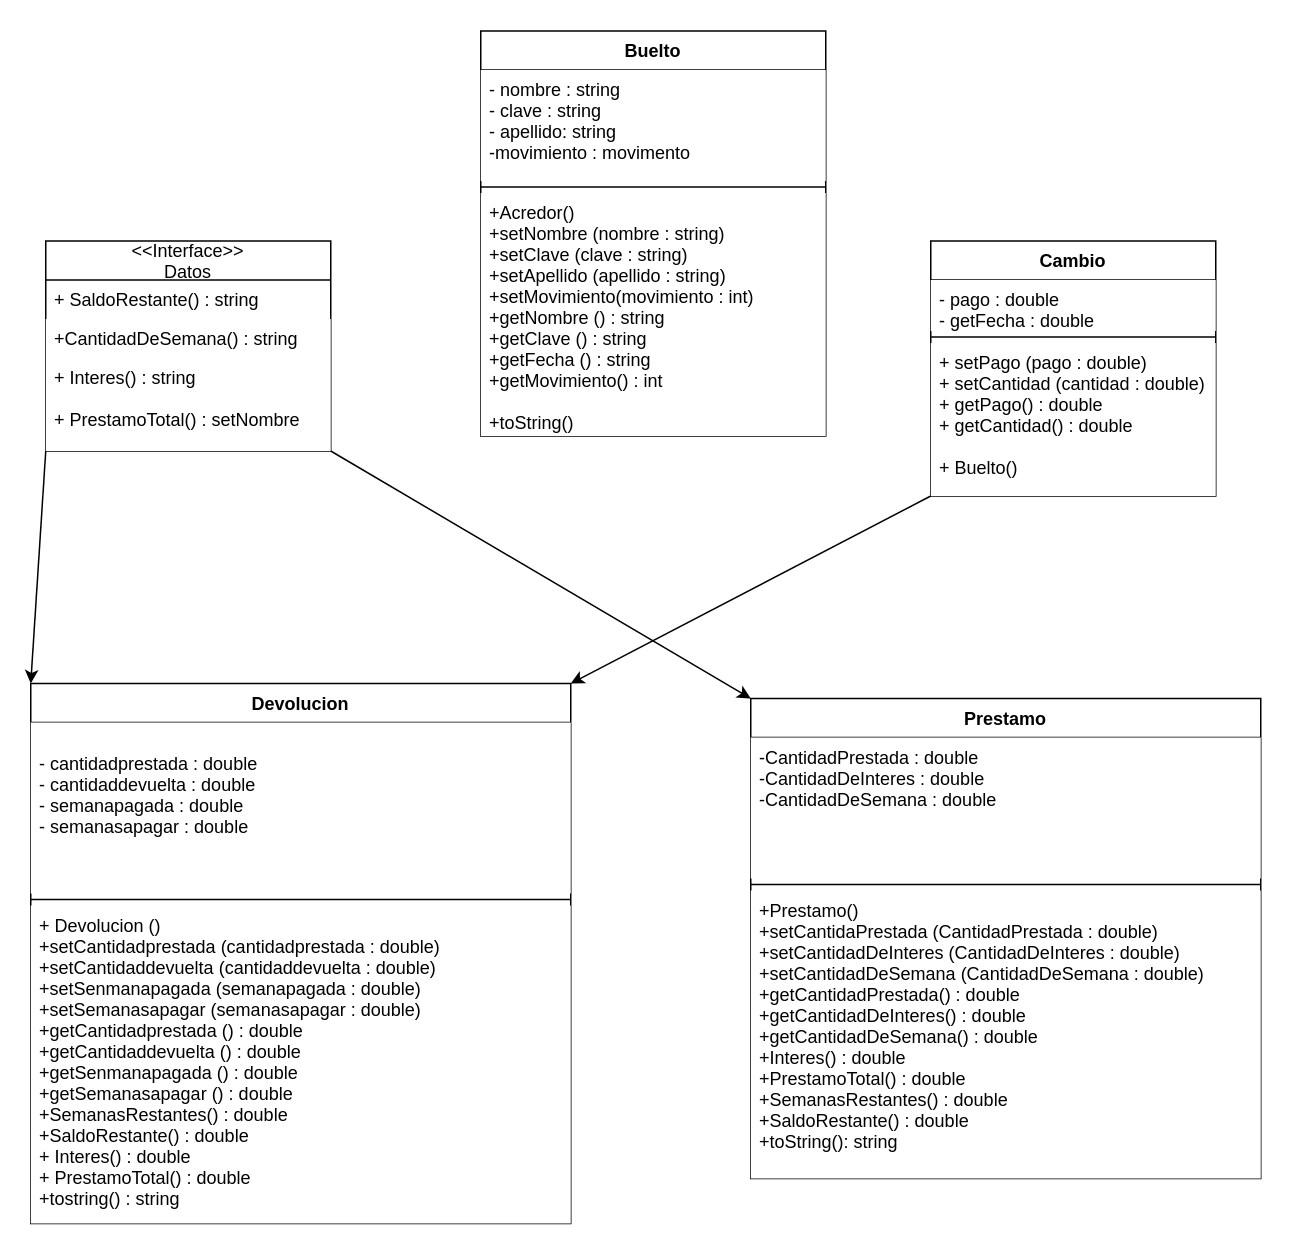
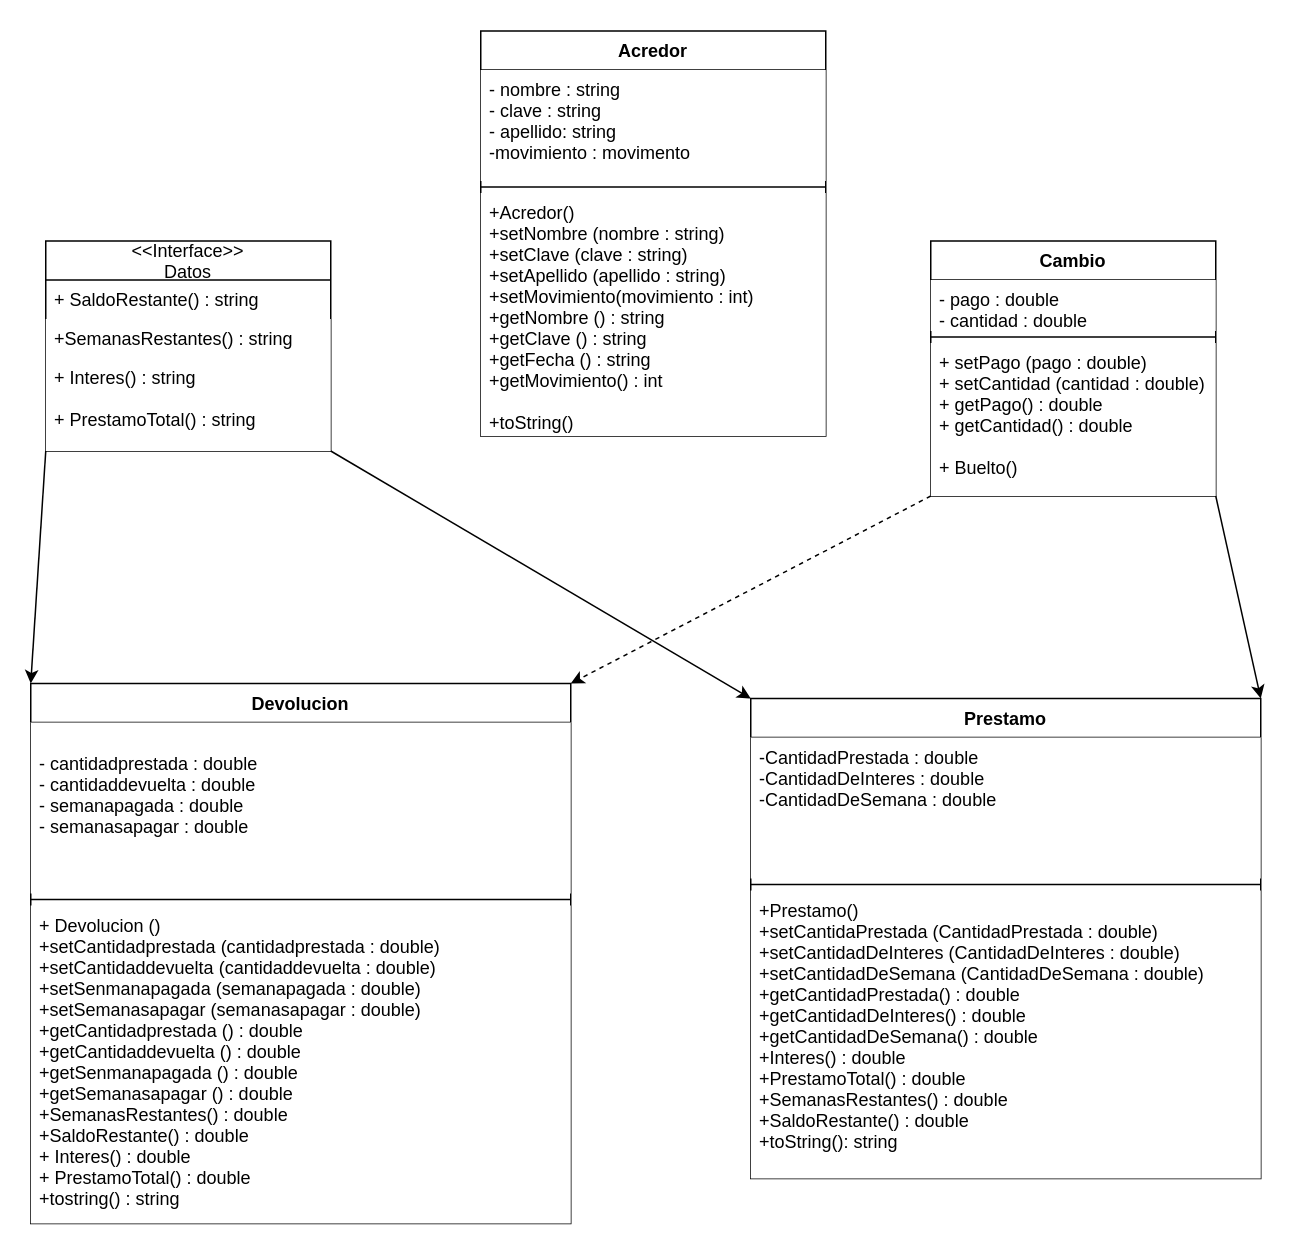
- <mxCell id="6" value="Buelto" style="swimlane;fontStyle=1;align=center;verticalAlign=top;childLayout=stackLayout;horizontal=1;startSize=26;horizontalStack=0;resizeParent=1;resizeParentMax=0;resizeLast=0;collapsible=1;marginBottom=0;" parent="1" vertex="1"><mxGeometry x="320" y="20" width="230" height="270" as="geometry" /></mxCell>
+ <mxCell id="6" value="Acredor" style="swimlane;fontStyle=1;align=center;verticalAlign=top;childLayout=stackLayout;horizontal=1;startSize=26;horizontalStack=0;resizeParent=1;resizeParentMax=0;resizeLast=0;collapsible=1;marginBottom=0;" parent="1" vertex="1"><mxGeometry x="320" y="20" width="230" height="270" as="geometry" /></mxCell>
- <mxCell id="23" value="- pago : double&#10;- getFecha : double" style="text;strokeColor=none;fillColor=default;align=left;verticalAlign=top;spacingLeft=4;spacingRight=4;overflow=hidden;rotatable=0;points=[[0,0.5],[1,0.5]];portConstraint=eastwest;" vertex="1" parent="22"><mxGeometry y="26" width="190" height="34" as="geometry" /></mxCell>
+ <mxCell id="23" value="- pago : double&#10;- cantidad : double" style="text;strokeColor=none;fillColor=default;align=left;verticalAlign=top;spacingLeft=4;spacingRight=4;overflow=hidden;rotatable=0;points=[[0,0.5],[1,0.5]];portConstraint=eastwest;" vertex="1" parent="22"><mxGeometry y="26" width="190" height="34" as="geometry" /></mxCell>
- <mxCell id="18" value="+CantidadDeSemana() : string" style="text;strokeColor=none;fillColor=default;align=left;verticalAlign=top;spacingLeft=4;spacingRight=4;overflow=hidden;rotatable=0;points=[[0,0.5],[1,0.5]];portConstraint=eastwest;" parent="16" vertex="1"><mxGeometry y="52" width="190" height="26" as="geometry" /></mxCell>
+ <mxCell id="18" value="+SemanasRestantes() : string" style="text;strokeColor=none;fillColor=default;align=left;verticalAlign=top;spacingLeft=4;spacingRight=4;overflow=hidden;rotatable=0;points=[[0,0.5],[1,0.5]];portConstraint=eastwest;" parent="16" vertex="1"><mxGeometry y="52" width="190" height="26" as="geometry" /></mxCell>
- <mxCell id="19" value="+ Interes() : string&#10;&#10;+ PrestamoTotal() : setNombre" style="text;strokeColor=none;fillColor=default;align=left;verticalAlign=top;spacingLeft=4;spacingRight=4;overflow=hidden;rotatable=0;points=[[0,0.5],[1,0.5]];portConstraint=eastwest;" parent="16" vertex="1"><mxGeometry y="78" width="190" height="62" as="geometry" /></mxCell>
+ <mxCell id="19" value="+ Interes() : string&#10;&#10;+ PrestamoTotal() : string" style="text;strokeColor=none;fillColor=default;align=left;verticalAlign=top;spacingLeft=4;spacingRight=4;overflow=hidden;rotatable=0;points=[[0,0.5],[1,0.5]];portConstraint=eastwest;" parent="16" vertex="1"><mxGeometry y="78" width="190" height="62" as="geometry" /></mxCell>
- <mxCell id="20" style="edgeStyle=none;html=1;exitX=0;exitY=1;exitDx=0;exitDy=0;entryX=1;entryY=0;entryDx=0;entryDy=0;" edge="1" parent="1" source="22" target="2"><mxGeometry relative="1" as="geometry" /></mxCell>
+ <mxCell id="20" style="edgeStyle=none;html=1;exitX=0;exitY=1;exitDx=0;exitDy=0;entryX=1;entryY=0;entryDx=0;entryDy=0;dashed=1;" edge="1" parent="1" source="22" target="2"><mxGeometry relative="1" as="geometry" /></mxCell>
+ <mxCell id="21" style="edgeStyle=none;html=1;exitX=1;exitY=1;exitDx=0;exitDy=0;entryX=1;entryY=0;entryDx=0;entryDy=0;" edge="1" parent="1" source="22" target="10"><mxGeometry relative="1" as="geometry" /></mxCell>
